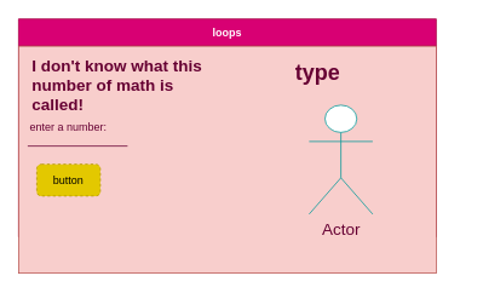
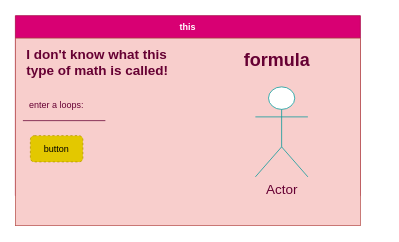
- <mxCell id="2" value="loops" style="swimlane;startSize=30;fillColor=#d80073;fontColor=#ffffff;strokeColor=#A50040;" parent="1" vertex="1"><mxGeometry x="20" y="20" width="460" height="240" as="geometry" /></mxCell>
+ <mxCell id="2" value="this" style="swimlane;startSize=30;fillColor=#d80073;fontColor=#ffffff;strokeColor=#A50040;" parent="1" vertex="1"><mxGeometry x="20" y="20" width="460" height="240" as="geometry" /></mxCell>
- <mxCell id="7" value="&lt;h1&gt;type&lt;/h1&gt;&lt;p&gt;&lt;br&gt;&lt;/p&gt;" style="text;html=1;strokeColor=none;fillColor=none;spacing=5;spacingTop=-20;whiteSpace=wrap;overflow=hidden;rounded=0;fontSize=12;fontColor=#660033;" vertex="1" parent="1"><mxGeometry x="320" y="60" width="190" height="120" as="geometry" /></mxCell>
+ <mxCell id="7" value="&lt;h1&gt;formula&lt;/h1&gt;&lt;p&gt;&lt;br&gt;&lt;/p&gt;" style="text;html=1;strokeColor=none;fillColor=none;spacing=5;spacingTop=-20;whiteSpace=wrap;overflow=hidden;rounded=0;fontSize=12;fontColor=#660033;" vertex="1" parent="1"><mxGeometry x="320" y="60" width="190" height="120" as="geometry" /></mxCell>
- <mxCell id="4" value="&lt;h1 style=&quot;font-size: 18px&quot;&gt;&lt;font style=&quot;font-size: 18px&quot;&gt;I don't know what this number of math is called!&lt;/font&gt;&lt;/h1&gt;" style="text;html=1;strokeColor=none;fillColor=none;spacing=5;spacingTop=-20;whiteSpace=wrap;overflow=hidden;rounded=0;fontColor=#660033;" vertex="1" parent="1"><mxGeometry x="30" y="60" width="220" height="120" as="geometry" /></mxCell>
+ <mxCell id="4" value="&lt;h1 style=&quot;font-size: 18px&quot;&gt;&lt;font style=&quot;font-size: 18px&quot;&gt;I don't know what this type of math is called!&lt;/font&gt;&lt;/h1&gt;" style="text;html=1;strokeColor=none;fillColor=none;spacing=5;spacingTop=-20;whiteSpace=wrap;overflow=hidden;rounded=0;fontColor=#660033;" vertex="1" parent="1"><mxGeometry x="30" y="60" width="220" height="120" as="geometry" /></mxCell>
- <mxCell id="6" value="enter a number:" style="text;html=1;strokeColor=none;fillColor=none;align=center;verticalAlign=middle;whiteSpace=wrap;rounded=0;fontSize=12;fontColor=#660033;" vertex="1" parent="1"><mxGeometry x="30" y="125" width="90" height="30" as="geometry" /></mxCell>
+ <mxCell id="6" value="enter a loops:" style="text;html=1;strokeColor=none;fillColor=none;align=center;verticalAlign=middle;whiteSpace=wrap;rounded=0;fontSize=12;fontColor=#660033;" vertex="1" parent="1"><mxGeometry x="30" y="125" width="90" height="30" as="geometry" /></mxCell>
